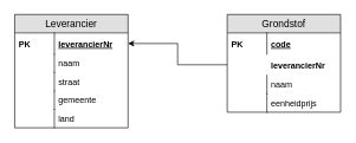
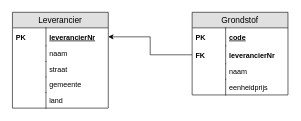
+ <mxCell id="17" value="FK" style="shape=partialRectangle;fontStyle=1;top=0;left=0;bottom=0;fillColor=none;align=left;verticalAlign=middle;spacingLeft=4;spacingRight=4;overflow=hidden;rotatable=0;points=[];portConstraint=eastwest;part=1;fontSize=12;" parent="16" vertex="1" connectable="0"><mxGeometry width="56" height="30" as="geometry" /></mxCell>
